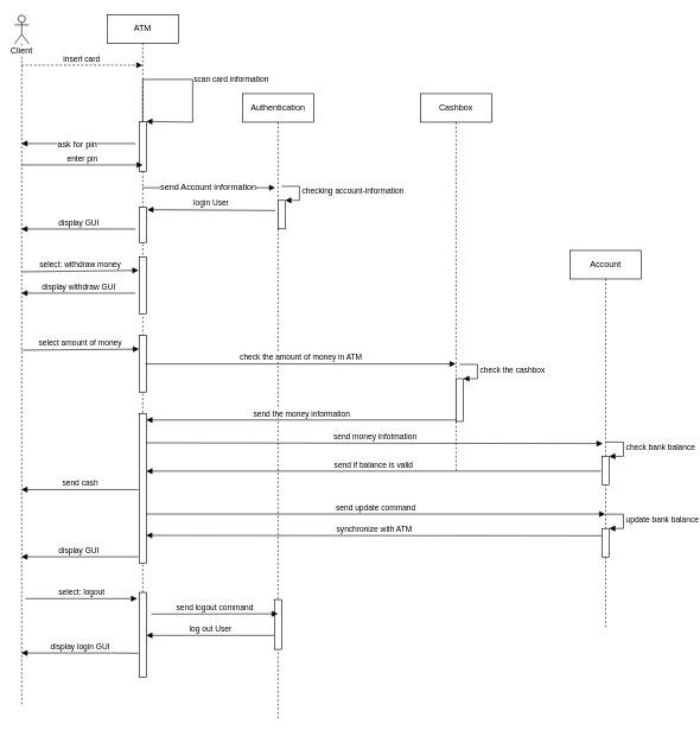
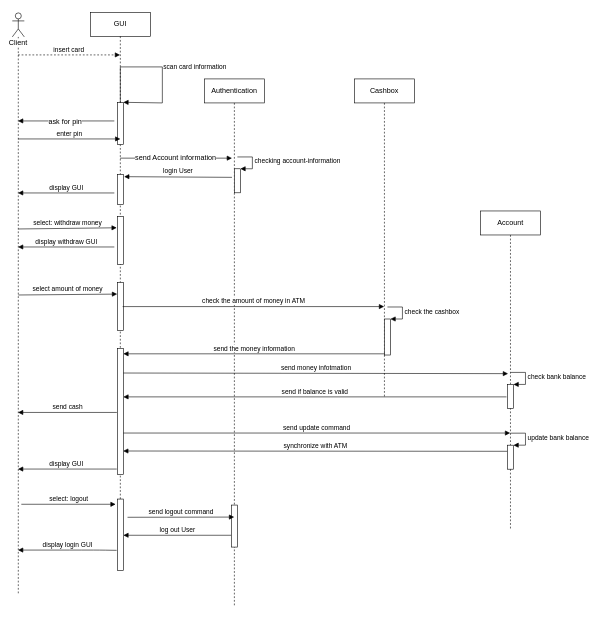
- <mxCell id="2" value="ATM" style="shape=umlLifeline;perimeter=lifelinePerimeter;whiteSpace=wrap;html=1;container=1;collapsible=0;recursiveResize=0;outlineConnect=0;" parent="1" vertex="1"><mxGeometry x="150" y="20" width="100" height="870" as="geometry" /></mxCell>
+ <mxCell id="2" value="GUI" style="shape=umlLifeline;perimeter=lifelinePerimeter;whiteSpace=wrap;html=1;container=1;collapsible=0;recursiveResize=0;outlineConnect=0;" parent="1" vertex="1"><mxGeometry x="150" y="20" width="100" height="870" as="geometry" /></mxCell>
